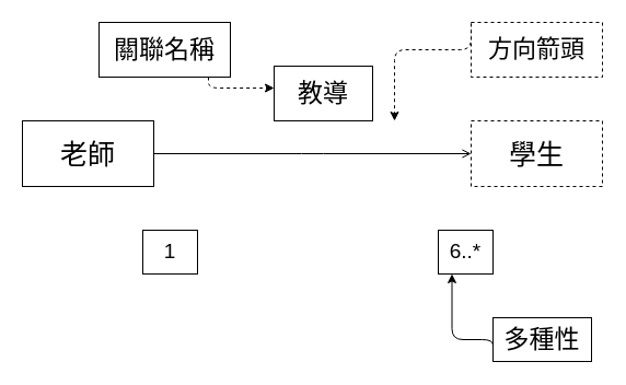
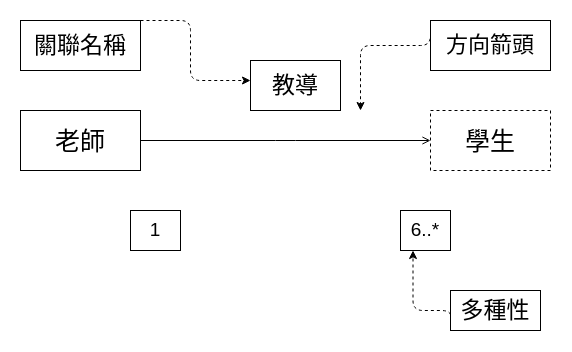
- <mxCell id="3" value="&lt;font style=&quot;font-size: 23px;&quot;&gt;關聯名稱&lt;/font&gt;" style="rounded=0;whiteSpace=wrap;html=1;" vertex="1" parent="1"><mxGeometry x="90" y="20" width="120" height="50" as="geometry" /></mxCell>
+ <mxCell id="3" value="&lt;font style=&quot;font-size: 23px;&quot;&gt;關聯名稱&lt;/font&gt;" style="rounded=0;whiteSpace=wrap;html=1;" vertex="1" parent="1"><mxGeometry x="20" y="20" width="120" height="50" as="geometry" /></mxCell>
- <mxCell id="6" value="&lt;font style=&quot;font-size: 22px;&quot;&gt;方向箭頭&lt;/font&gt;" style="rounded=0;whiteSpace=wrap;html=1;dashed=1;" vertex="1" parent="1"><mxGeometry x="430" y="20" width="120" height="50" as="geometry" /></mxCell>
+ <mxCell id="6" value="&lt;font style=&quot;font-size: 22px;&quot;&gt;方向箭頭&lt;/font&gt;" style="rounded=0;whiteSpace=wrap;html=1;" vertex="1" parent="1"><mxGeometry x="430" y="20" width="120" height="50" as="geometry" /></mxCell>
- <mxCell id="12" style="edgeStyle=elbowEdgeStyle;elbow=vertical;html=1;entryX=0.25;entryY=1;entryDx=0;entryDy=0;fontSize=23;endArrow=classic;endFill=1;exitX=0;exitY=0.75;exitDx=0;exitDy=0;dashed=0;" edge="1" parent="1" source="13" target="11"><mxGeometry relative="1" as="geometry"><Array as="points"><mxPoint x="400" y="310" /></Array></mxGeometry></mxCell>
+ <mxCell id="12" style="edgeStyle=elbowEdgeStyle;elbow=vertical;html=1;entryX=0.25;entryY=1;entryDx=0;entryDy=0;fontSize=23;endArrow=classic;endFill=1;exitX=0;exitY=0.75;exitDx=0;exitDy=0;dashed=1;" edge="1" parent="1" source="13" target="11"><mxGeometry relative="1" as="geometry"><Array as="points"><mxPoint x="400" y="310" /></Array></mxGeometry></mxCell>
